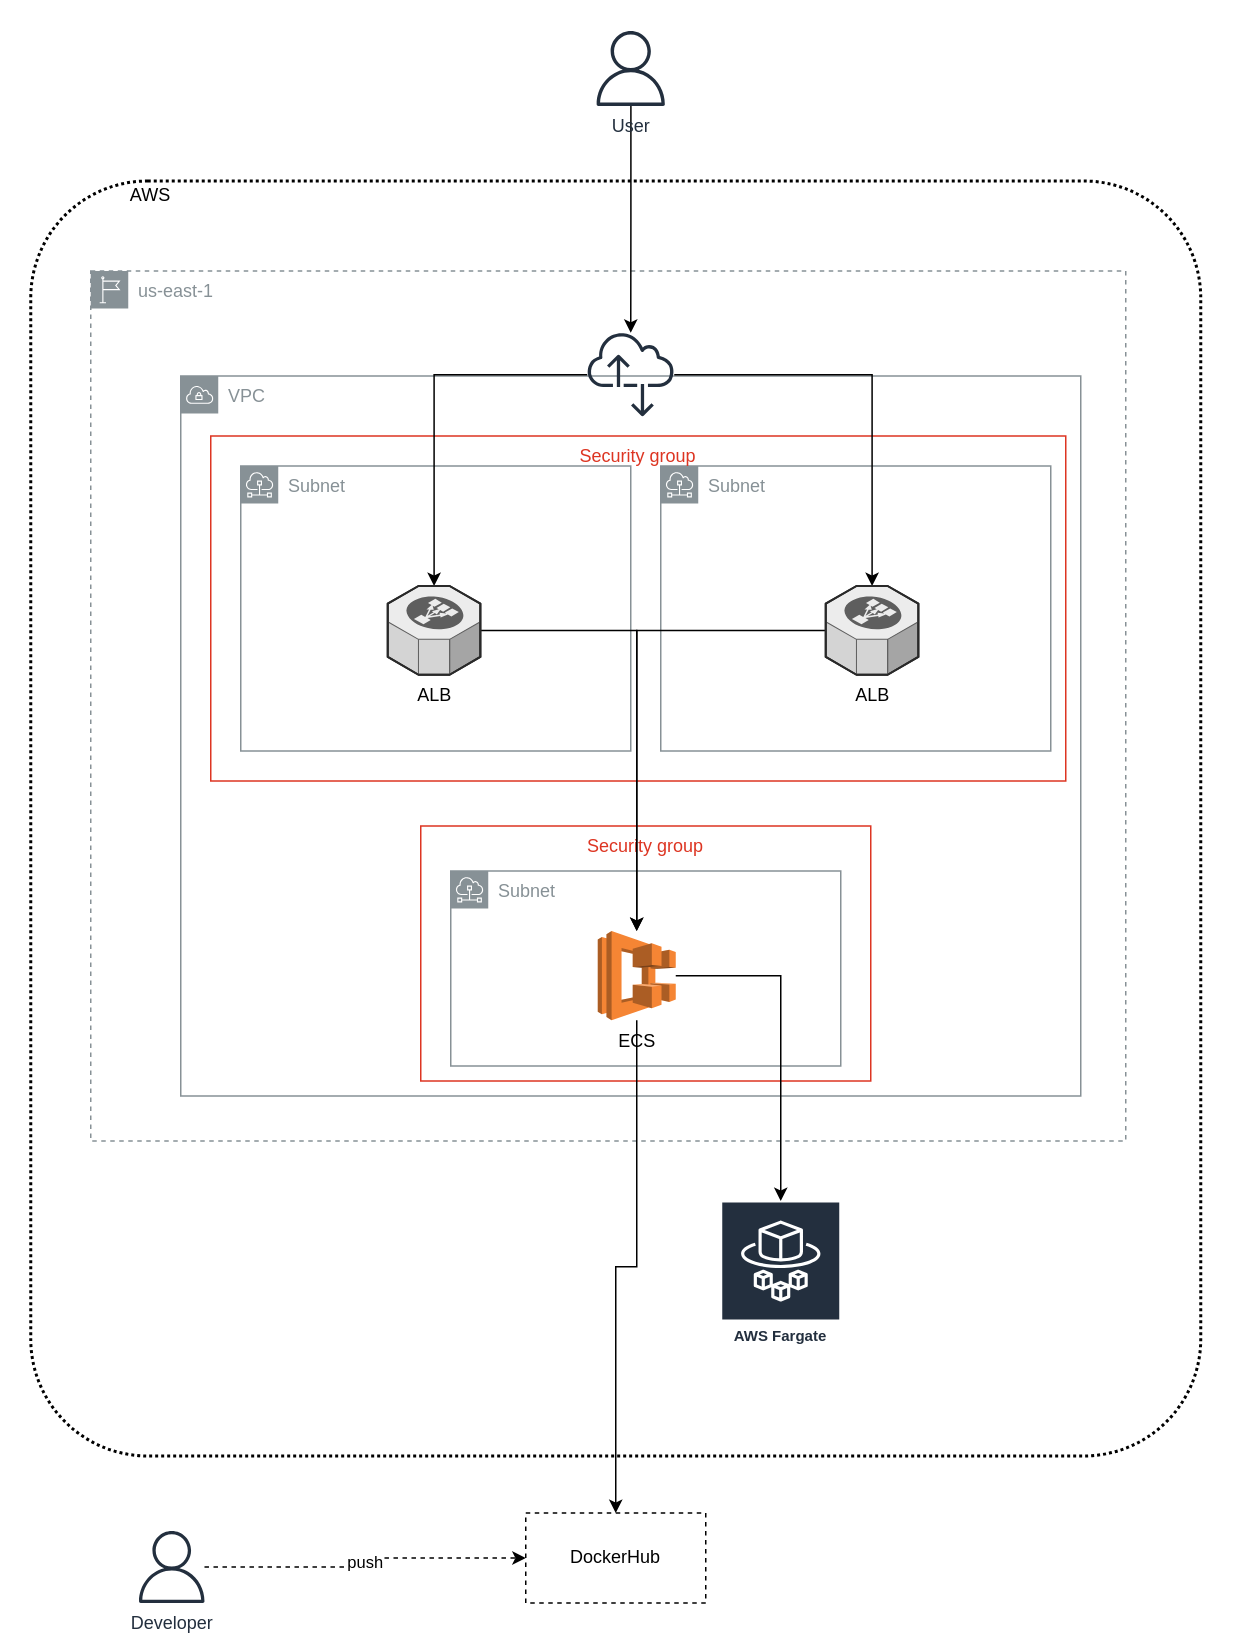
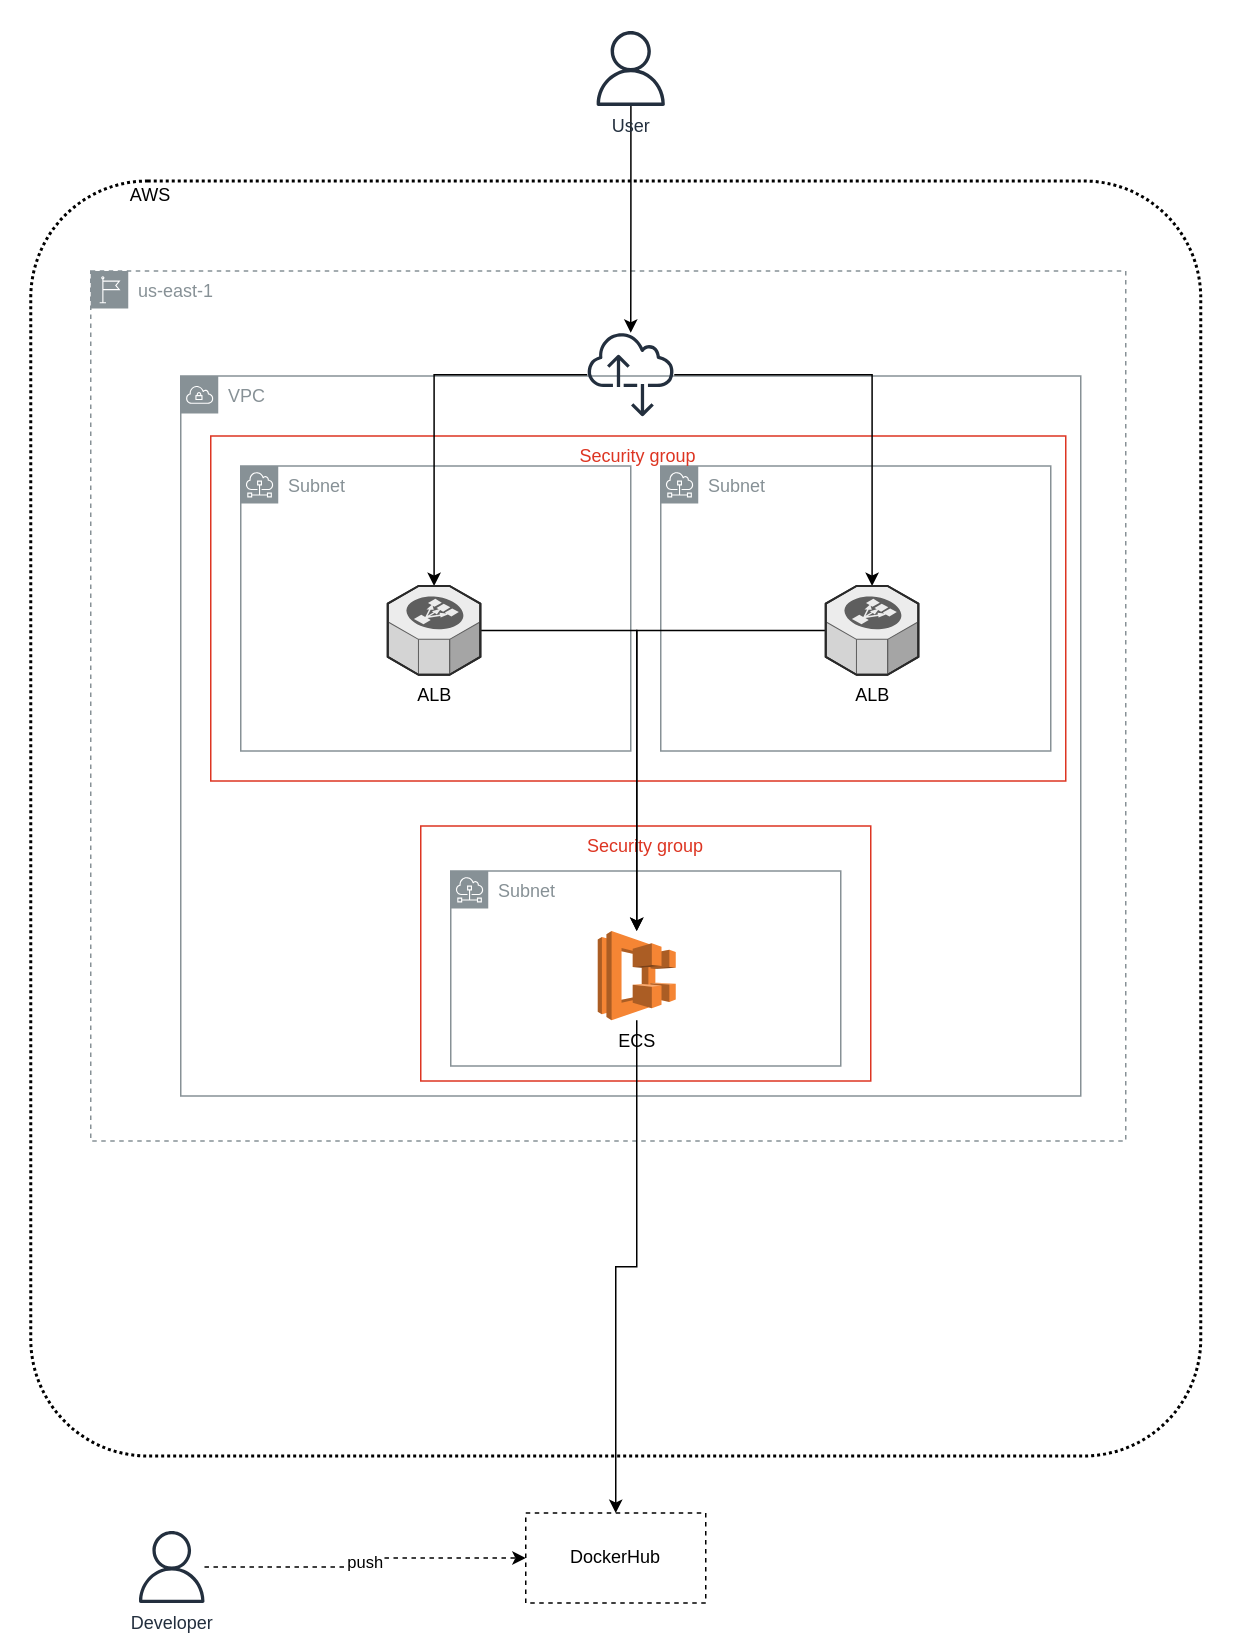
- <mxCell id="19" style="edgeStyle=orthogonalEdgeStyle;rounded=0;orthogonalLoop=1;jettySize=auto;html=1;" edge="1" parent="1" source="20" target="26"><mxGeometry relative="1" as="geometry" /></mxCell>
- <mxCell id="26" value="AWS Fargate" style="outlineConnect=0;fontColor=#232F3E;gradientColor=none;strokeColor=#ffffff;fillColor=#232F3E;dashed=0;verticalLabelPosition=middle;verticalAlign=bottom;align=center;html=1;whiteSpace=wrap;fontSize=10;fontStyle=1;spacing=3;shape=mxgraph.aws4.productIcon;prIcon=mxgraph.aws4.fargate;" vertex="1" parent="1"><mxGeometry x="480" y="800" width="80" height="100" as="geometry" /></mxCell>
